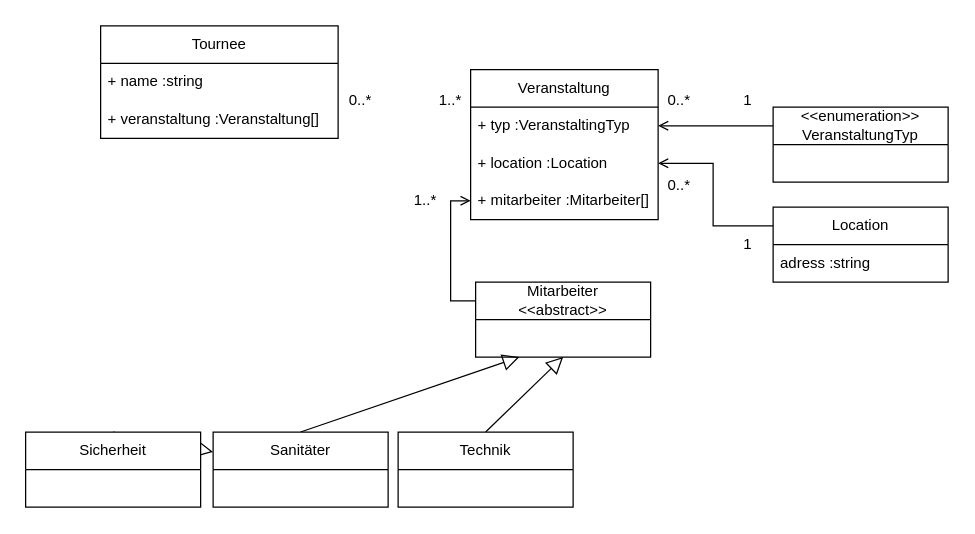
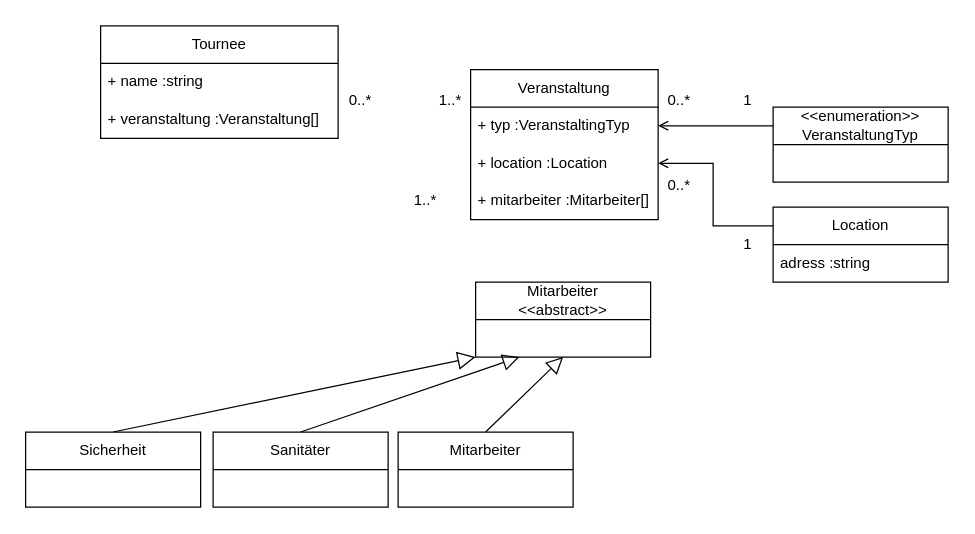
- <mxCell id="14" style="edgeStyle=orthogonalEdgeStyle;rounded=0;orthogonalLoop=1;jettySize=auto;html=1;entryX=0;entryY=0.5;entryDx=0;entryDy=0;startArrow=none;startFill=0;endArrow=open;endFill=0;exitX=0;exitY=0.25;exitDx=0;exitDy=0;" parent="1" source="15" target="8" edge="1"><mxGeometry relative="1" as="geometry"><Array as="points"><mxPoint x="360" y="240" /><mxPoint x="360" y="160" /></Array></mxGeometry></mxCell>
- <mxCell id="16" style="rounded=0;orthogonalLoop=1;jettySize=auto;html=1;startArrow=none;startFill=0;endArrow=block;endFill=0;exitX=0.5;exitY=0;exitDx=0;exitDy=0;endSize=12;" parent="1" source="17" target="21" edge="1"><mxGeometry relative="1" as="geometry" /></mxCell>
+ <mxCell id="16" style="rounded=0;orthogonalLoop=1;jettySize=auto;html=1;entryX=0;entryY=1;entryDx=0;entryDy=0;startArrow=none;startFill=0;endArrow=block;endFill=0;exitX=0.5;exitY=0;exitDx=0;exitDy=0;endSize=12;" parent="1" source="17" target="15" edge="1"><mxGeometry relative="1" as="geometry" /></mxCell>
- <mxCell id="19" value=" Technik" style="swimlane;fontStyle=0;childLayout=stackLayout;horizontal=1;startSize=30;horizontalStack=0;resizeParent=1;resizeParentMax=0;resizeLast=0;collapsible=1;marginBottom=0;whiteSpace=wrap;html=1;" parent="1" vertex="1"><mxGeometry x="318" y="345" width="140" height="60" as="geometry" /></mxCell>
+ <mxCell id="19" value=" Mitarbeiter" style="swimlane;fontStyle=0;childLayout=stackLayout;horizontal=1;startSize=30;horizontalStack=0;resizeParent=1;resizeParentMax=0;resizeLast=0;collapsible=1;marginBottom=0;whiteSpace=wrap;html=1;" parent="1" vertex="1"><mxGeometry x="318" y="345" width="140" height="60" as="geometry" /></mxCell>
